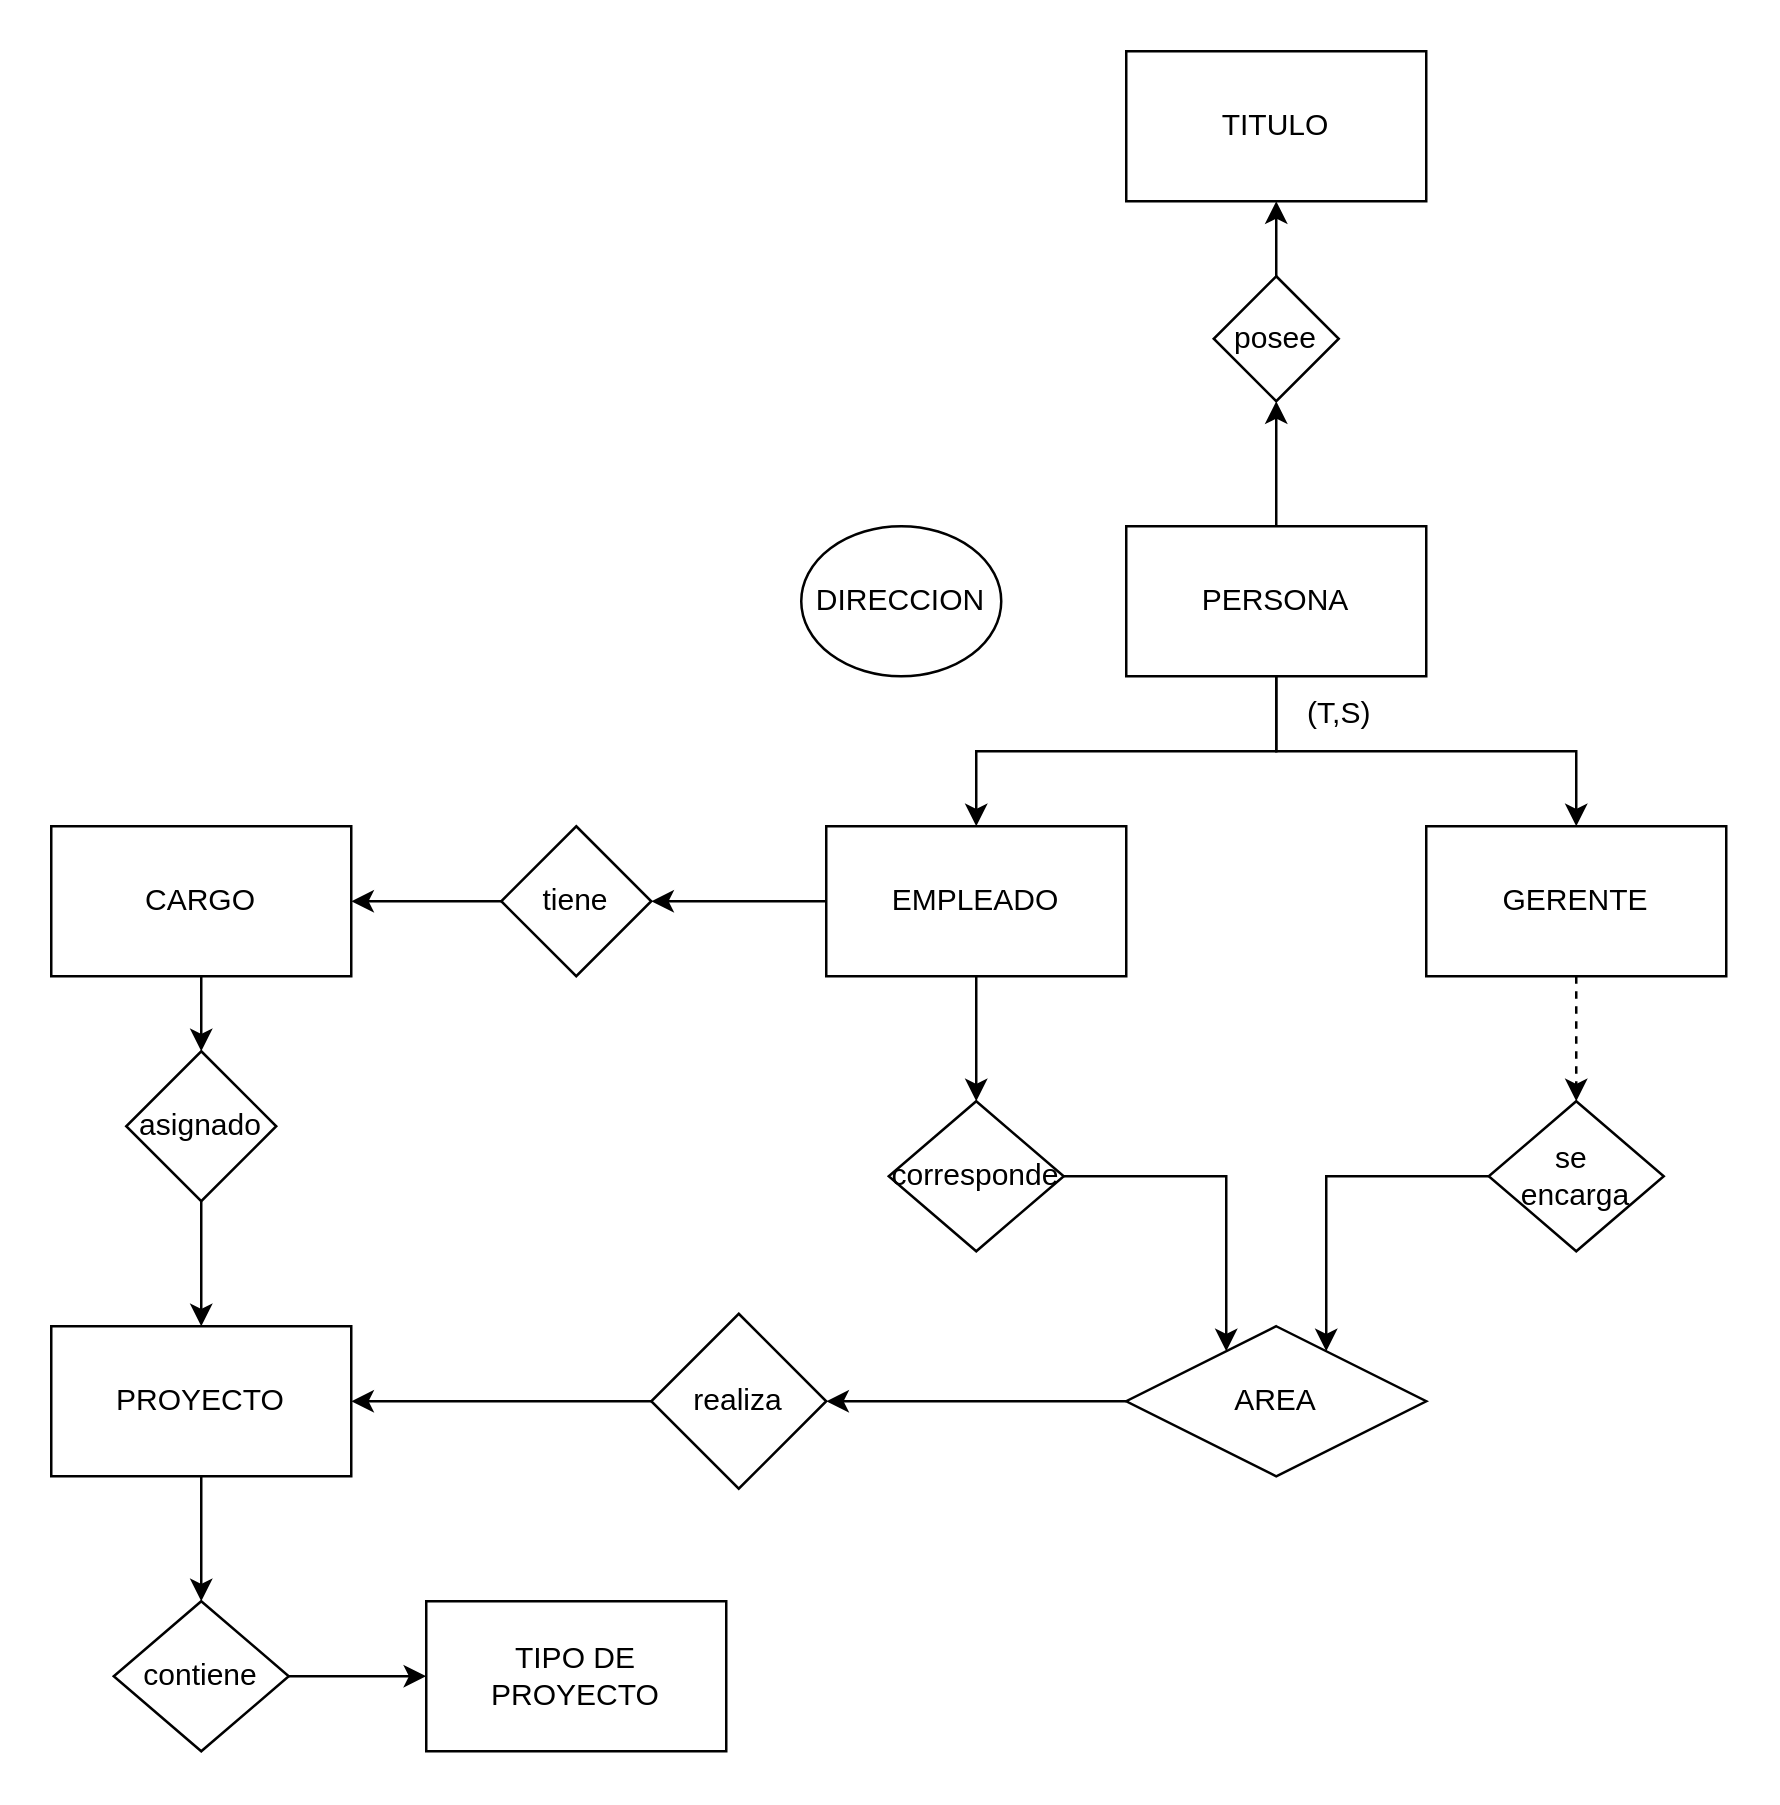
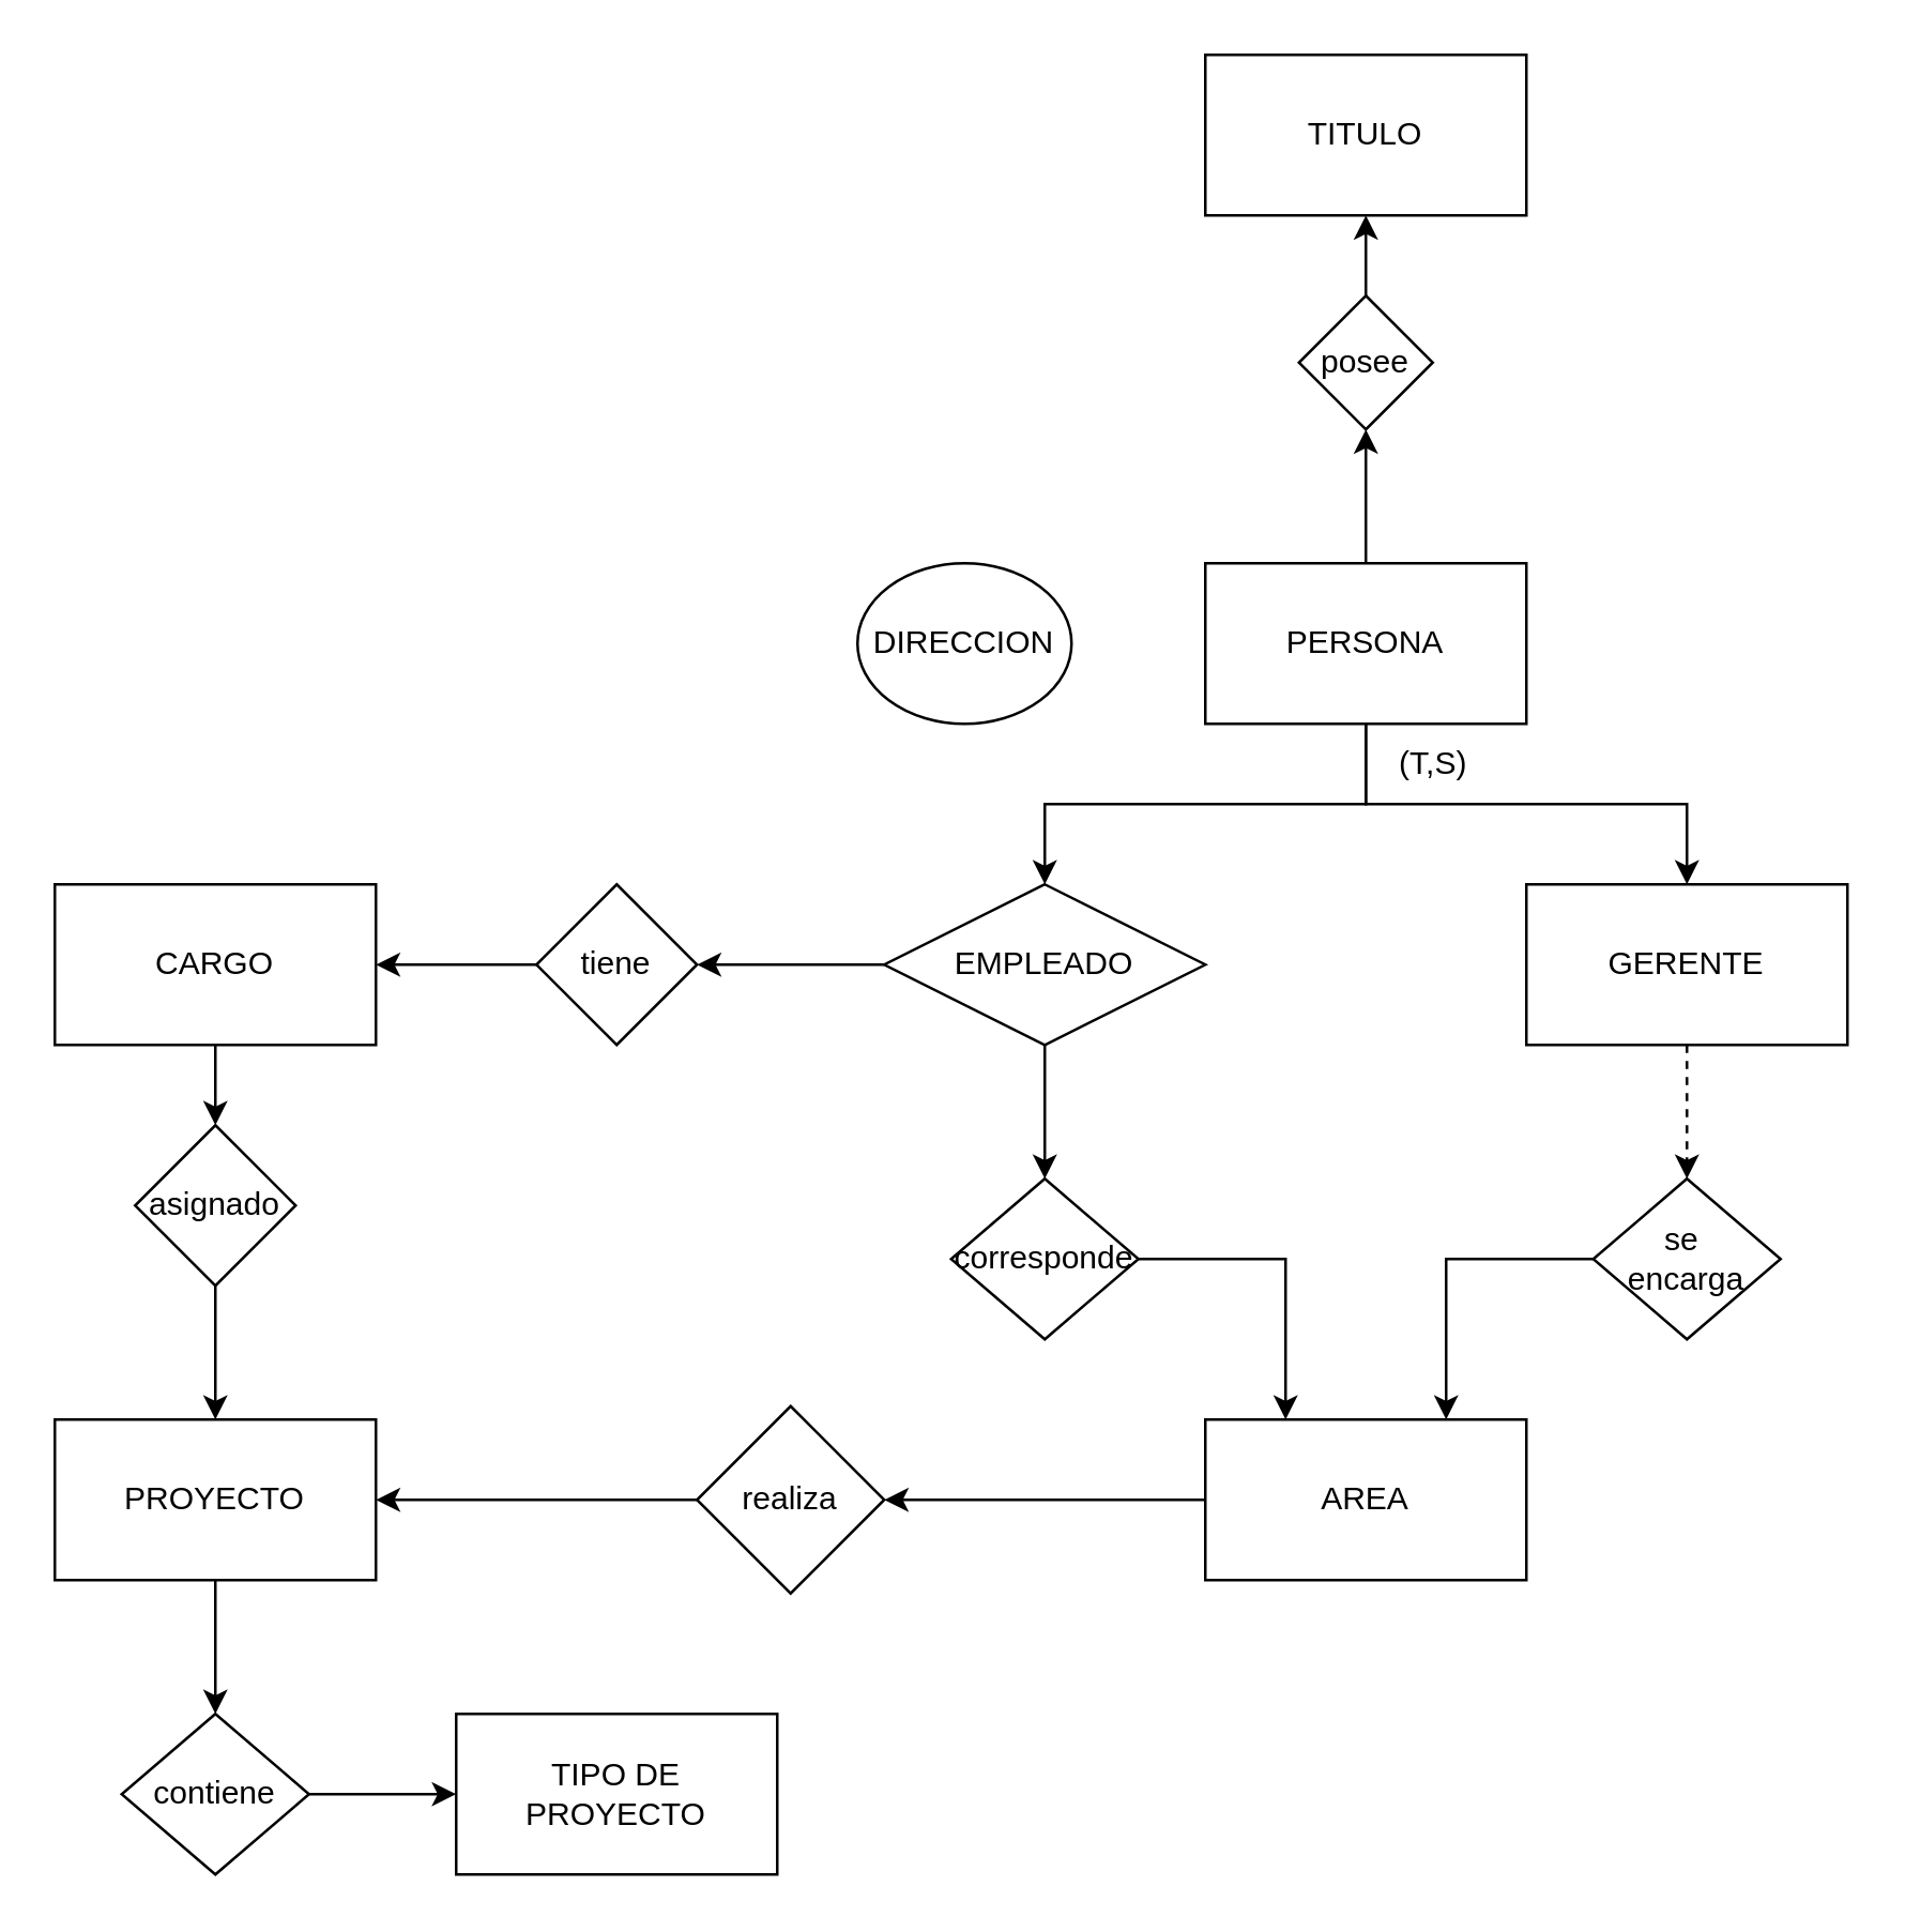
- <mxCell id="6" value="EMPLEADO" style="whiteSpace=wrap;html=1;" vertex="1" parent="1"><mxGeometry x="330" y="330" width="120" height="60" as="geometry" /></mxCell>
+ <mxCell id="6" value="EMPLEADO" style="rhombus;whiteSpace=wrap;html=1;" vertex="1" parent="1"><mxGeometry x="330" y="330" width="120" height="60" as="geometry" /></mxCell>
- <mxCell id="3" value="AREA" style="rhombus;whiteSpace=wrap;html=1;" vertex="1" parent="1"><mxGeometry x="450" y="530" width="120" height="60" as="geometry" /></mxCell>
+ <mxCell id="3" value="AREA" style="whiteSpace=wrap;html=1;" vertex="1" parent="1"><mxGeometry x="450" y="530" width="120" height="60" as="geometry" /></mxCell>
